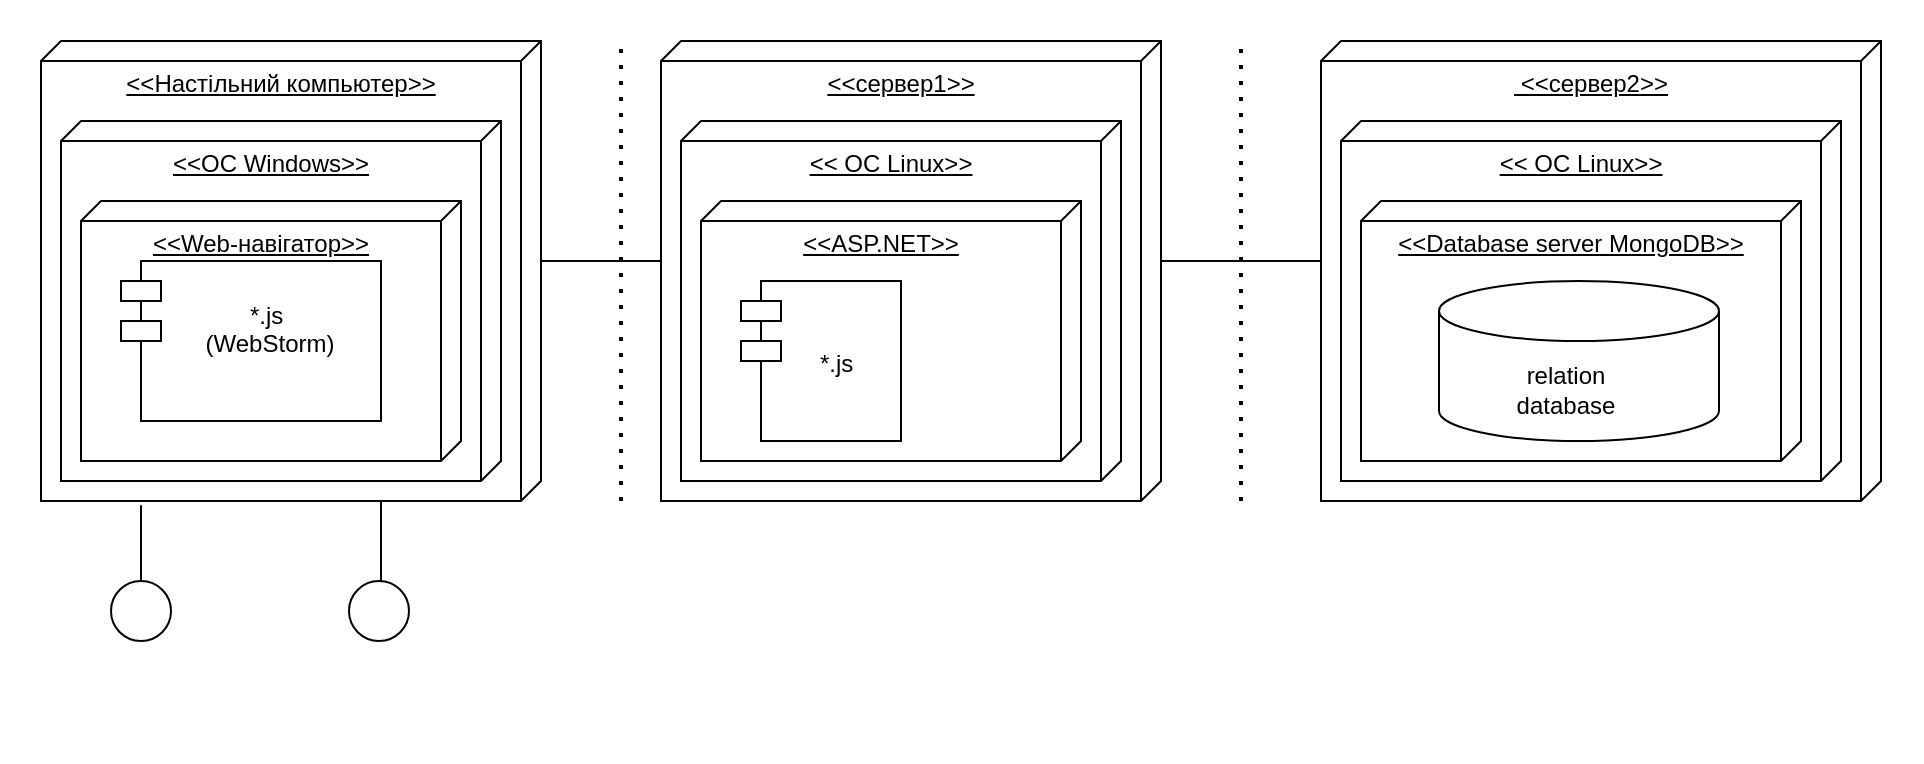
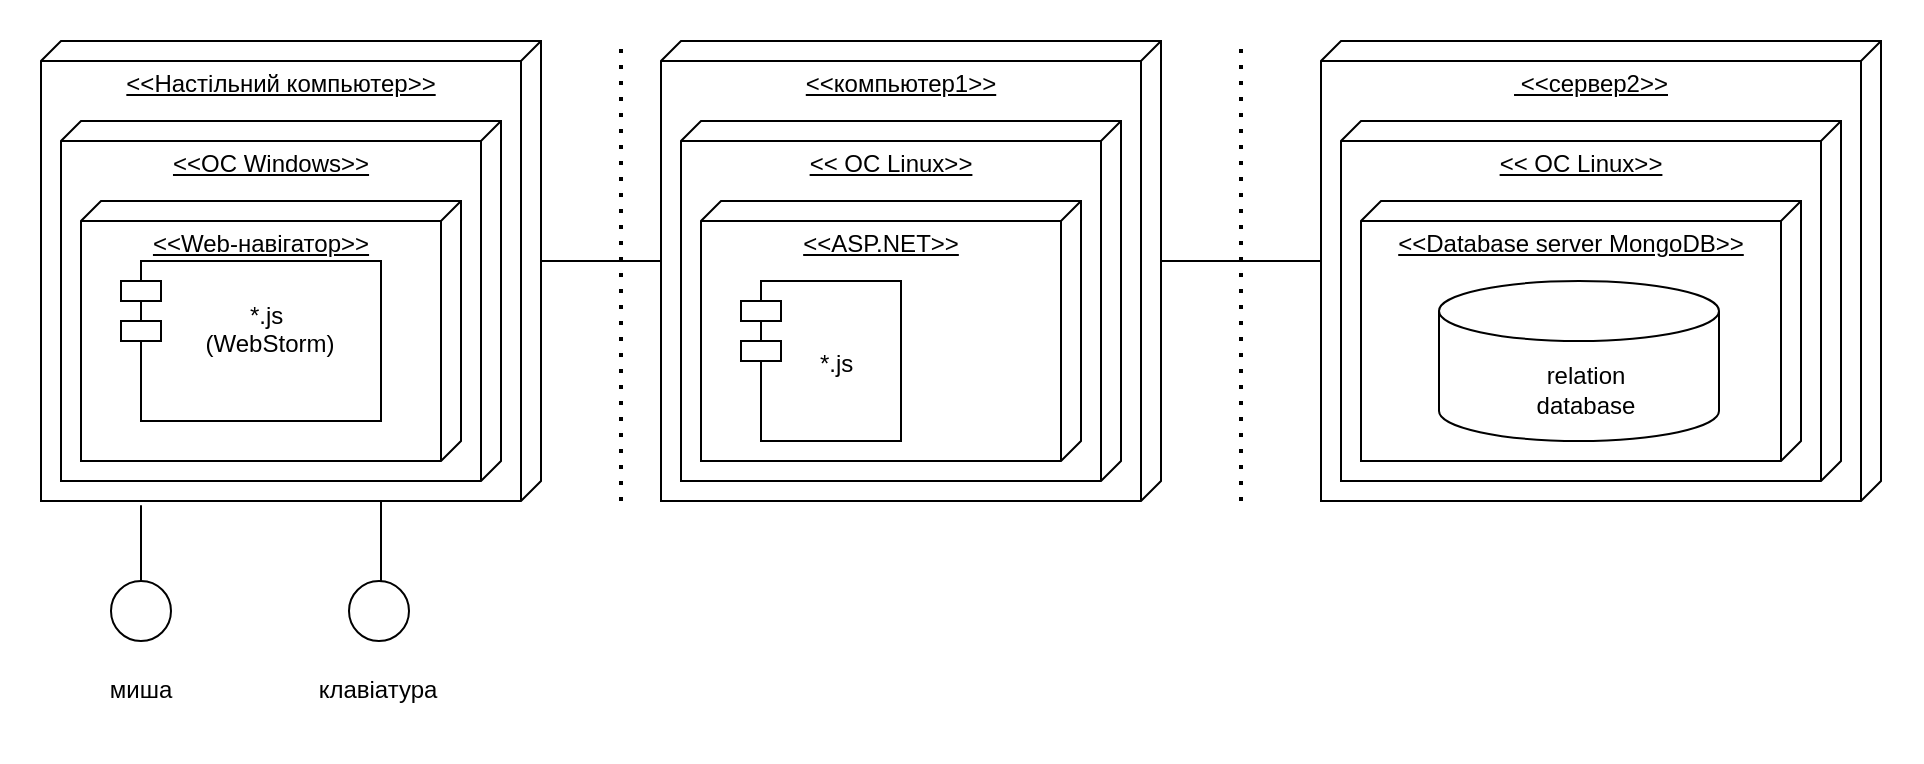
- <mxCell id="8" value="&amp;lt;&amp;lt;сервер1&amp;gt;&amp;gt;" style="verticalAlign=top;align=center;spacingTop=8;spacingLeft=2;spacingRight=12;shape=cube;size=10;direction=south;fontStyle=4;html=1;" parent="1" vertex="1"><mxGeometry x="330" y="20" width="250" height="230" as="geometry" /></mxCell>
+ <mxCell id="8" value="&amp;lt;&amp;lt;компьютер1&amp;gt;&amp;gt;" style="verticalAlign=top;align=center;spacingTop=8;spacingLeft=2;spacingRight=12;shape=cube;size=10;direction=south;fontStyle=4;html=1;" parent="1" vertex="1"><mxGeometry x="330" y="20" width="250" height="230" as="geometry" /></mxCell>
- <mxCell id="24" value="relation database" style="text;html=1;strokeColor=none;fillColor=none;align=center;verticalAlign=middle;whiteSpace=wrap;rounded=0;" parent="1" vertex="1"><mxGeometry x="753" y="180" width="60" height="30" as="geometry" /></mxCell>
+ <mxCell id="24" value="relation database" style="text;html=1;strokeColor=none;fillColor=none;align=center;verticalAlign=middle;whiteSpace=wrap;rounded=0;" parent="1" vertex="1"><mxGeometry x="763" y="180" width="60" height="30" as="geometry" /></mxCell>
+ <mxCell id="18" value="миша" style="text;html=1;strokeColor=none;fillColor=none;align=center;verticalAlign=middle;whiteSpace=wrap;rounded=0;" parent="1" vertex="1"><mxGeometry x="24.5" y="330" width="91" height="30" as="geometry" /></mxCell>
+ <mxCell id="19" value="клавіатура" style="text;html=1;strokeColor=none;fillColor=none;align=center;verticalAlign=middle;whiteSpace=wrap;rounded=0;" parent="1" vertex="1"><mxGeometry x="159" y="330" width="60" height="30" as="geometry" /></mxCell>
